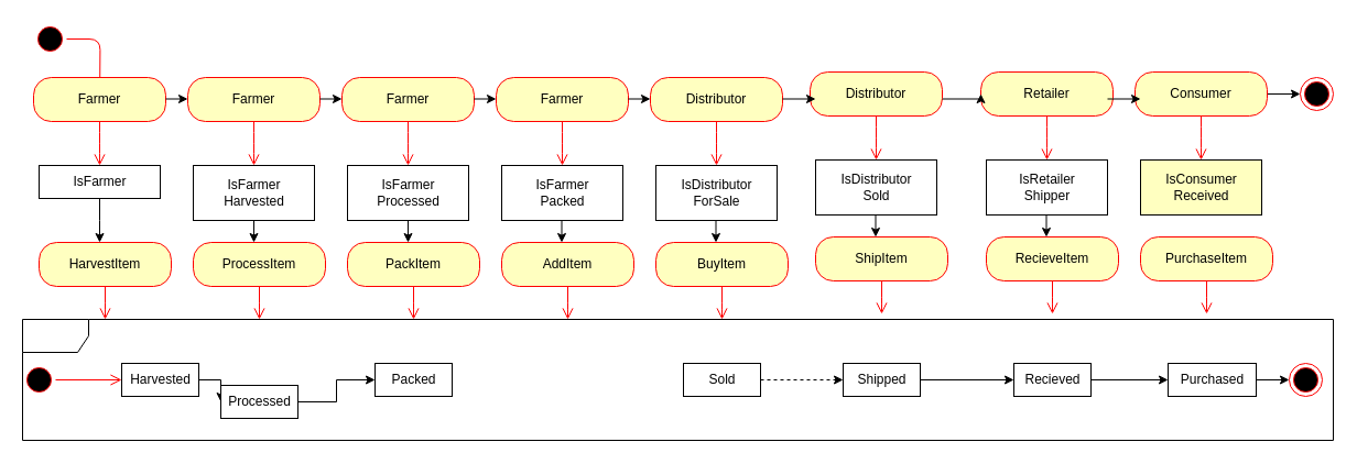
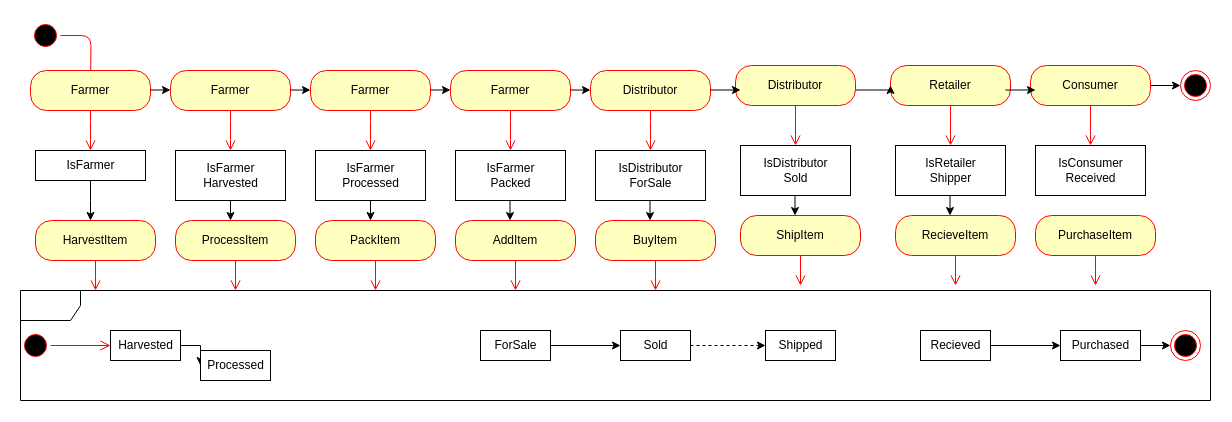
- <mxCell id="65" value="IsConsumer&lt;br&gt;Received" style="html=1;fillColor=#ffffc0;" vertex="1" parent="1"><mxGeometry x="1035" y="145" width="110" height="50" as="geometry" /></mxCell>
+ <mxCell id="65" value="IsConsumer&lt;br&gt;Received" style="html=1;" vertex="1" parent="1"><mxGeometry x="1035" y="145" width="110" height="50" as="geometry" /></mxCell>
- <mxCell id="29" value="Packed" style="html=1;" vertex="1" parent="1"><mxGeometry x="340" y="330" width="70" height="30" as="geometry" /></mxCell>
+ <mxCell id="37" value="ForSale" style="html=1;" vertex="1" parent="1"><mxGeometry x="480" y="330" width="70" height="30" as="geometry" /></mxCell>
+ <mxCell id="36" style="edgeStyle=orthogonalEdgeStyle;rounded=0;orthogonalLoop=1;jettySize=auto;html=1;entryX=0;entryY=0.5;entryDx=0;entryDy=0;endArrow=classic;endFill=1;" edge="1" parent="1" source="37" target="45"><mxGeometry relative="1" as="geometry" /></mxCell>
- <mxCell id="52" value="" style="edgeStyle=orthogonalEdgeStyle;rounded=0;orthogonalLoop=1;jettySize=auto;html=1;endArrow=classic;endFill=1;" edge="1" parent="1" source="53" target="61"><mxGeometry relative="1" as="geometry" /></mxCell>
- <mxCell id="21" style="edgeStyle=orthogonalEdgeStyle;rounded=0;orthogonalLoop=1;jettySize=auto;html=1;endArrow=classic;endFill=1;" edge="1" parent="1" source="22" target="29"><mxGeometry relative="1" as="geometry" /></mxCell>
